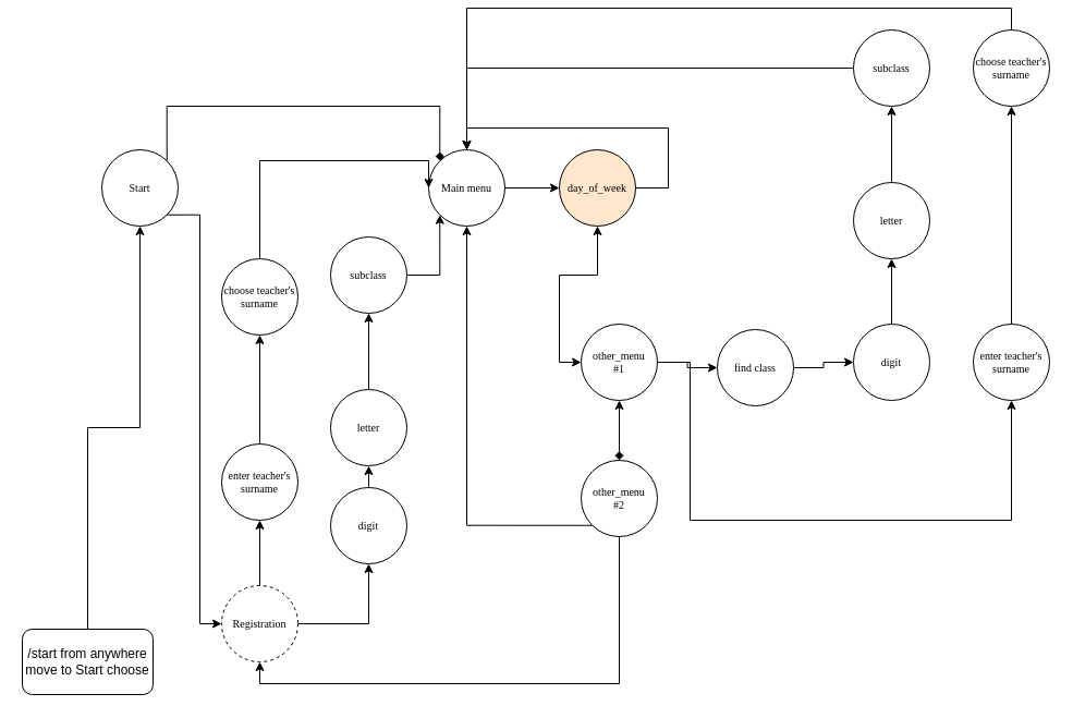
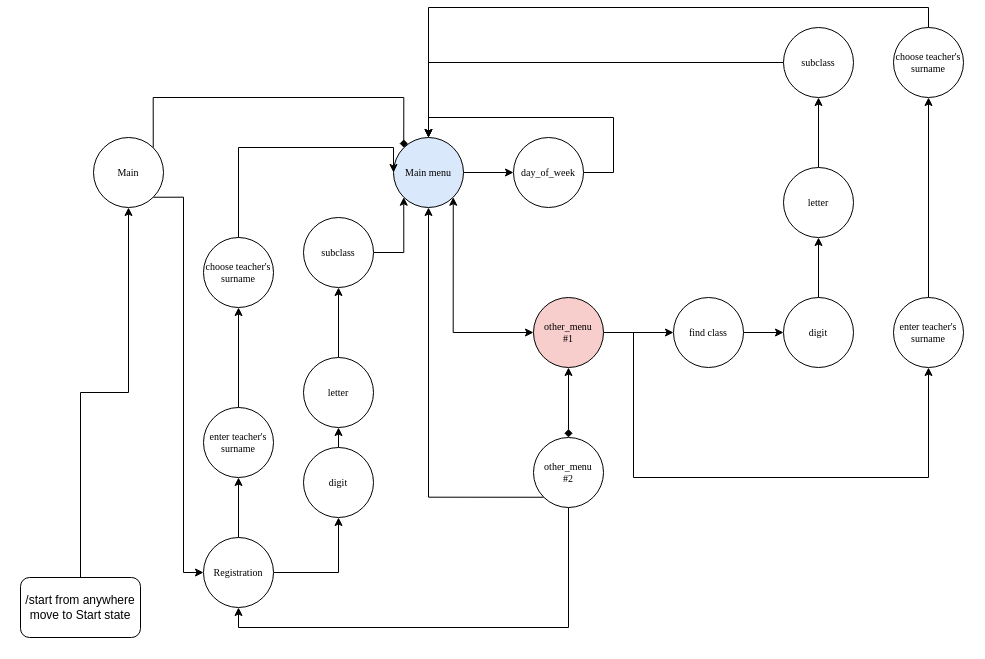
- <mxCell id="4" value="&lt;div style=&quot;font-size: 10px;&quot;&gt;Start&lt;/div&gt;" style="ellipse;whiteSpace=wrap;html=1;aspect=fixed;fontFamily=Verdana;fontSize=10;" parent="1" vertex="1"><mxGeometry x="93" y="130" width="70" height="70" as="geometry" /></mxCell>
+ <mxCell id="4" value="&lt;div style=&quot;font-size: 10px;&quot;&gt;Main&lt;/div&gt;" style="ellipse;whiteSpace=wrap;html=1;aspect=fixed;fontFamily=Verdana;fontSize=10;" parent="1" vertex="1"><mxGeometry x="93" y="130" width="70" height="70" as="geometry" /></mxCell>
- <mxCell id="9" value="&lt;div style=&quot;font-size: 10px;&quot;&gt;Main menu&lt;/div&gt;" style="ellipse;whiteSpace=wrap;html=1;aspect=fixed;fontFamily=Verdana;fontSize=10;" parent="1" vertex="1"><mxGeometry x="393" y="130" width="70" height="70" as="geometry" /></mxCell>
+ <mxCell id="9" value="&lt;div style=&quot;font-size: 10px;&quot;&gt;Main menu&lt;/div&gt;" style="ellipse;whiteSpace=wrap;html=1;aspect=fixed;fontFamily=Verdana;fontSize=10;fillColor=#dae8fc;" parent="1" vertex="1"><mxGeometry x="393" y="130" width="70" height="70" as="geometry" /></mxCell>
- <mxCell id="11" value="&lt;div&gt;day_of_week&lt;/div&gt;" style="ellipse;whiteSpace=wrap;html=1;aspect=fixed;fontFamily=Verdana;fontSize=10;fillColor=#ffe6cc;" parent="1" vertex="1"><mxGeometry x="513" y="130" width="70" height="70" as="geometry" /></mxCell>
+ <mxCell id="11" value="&lt;div&gt;day_of_week&lt;/div&gt;" style="ellipse;whiteSpace=wrap;html=1;aspect=fixed;fontFamily=Verdana;fontSize=10;" parent="1" vertex="1"><mxGeometry x="513" y="130" width="70" height="70" as="geometry" /></mxCell>
- <mxCell id="13" style="edgeStyle=orthogonalEdgeStyle;rounded=0;jumpStyle=none;jumpSize=6;orthogonalLoop=1;jettySize=auto;html=1;exitX=0;exitY=0.5;exitDx=0;exitDy=0;fontFamily=Verdana;fontSize=10;startArrow=classic;startFill=1;sourcePerimeterSpacing=0;targetPerimeterSpacing=0;" parent="1" source="15" target="11" edge="1"><mxGeometry relative="1" as="geometry" /></mxCell>
+ <mxCell id="13" style="edgeStyle=orthogonalEdgeStyle;rounded=0;jumpStyle=none;jumpSize=6;orthogonalLoop=1;jettySize=auto;html=1;exitX=0;exitY=0.5;exitDx=0;exitDy=0;entryX=1;entryY=1;entryDx=0;entryDy=0;fontFamily=Verdana;fontSize=10;startArrow=classic;startFill=1;sourcePerimeterSpacing=0;targetPerimeterSpacing=0;" parent="1" source="15" target="9" edge="1"><mxGeometry relative="1" as="geometry" /></mxCell>
- <mxCell id="15" value="&lt;div&gt;other_menu&lt;/div&gt;&lt;div&gt;#1&lt;br&gt;&lt;/div&gt;" style="ellipse;whiteSpace=wrap;html=1;aspect=fixed;fontFamily=Verdana;fontSize=10;" parent="1" vertex="1"><mxGeometry x="533" y="290" width="70" height="70" as="geometry" /></mxCell>
+ <mxCell id="15" value="&lt;div&gt;other_menu&lt;/div&gt;&lt;div&gt;#1&lt;br&gt;&lt;/div&gt;" style="ellipse;whiteSpace=wrap;html=1;aspect=fixed;fontFamily=Verdana;fontSize=10;fillColor=#f8cecc;" parent="1" vertex="1"><mxGeometry x="533" y="290" width="70" height="70" as="geometry" /></mxCell>
- <mxCell id="20" value="&lt;div&gt;find class&lt;/div&gt;" style="ellipse;whiteSpace=wrap;html=1;aspect=fixed;fontFamily=Verdana;fontSize=10;" parent="1" vertex="1"><mxGeometry x="658" y="295" width="70" height="70" as="geometry" /></mxCell>
+ <mxCell id="20" value="&lt;div&gt;find class&lt;/div&gt;" style="ellipse;whiteSpace=wrap;html=1;aspect=fixed;fontFamily=Verdana;fontSize=10;" parent="1" vertex="1"><mxGeometry x="673" y="290" width="70" height="70" as="geometry" /></mxCell>
- <mxCell id="18" value="&lt;div&gt;other_menu&lt;/div&gt;&lt;div&gt;#2&lt;br&gt;&lt;/div&gt;" style="ellipse;whiteSpace=wrap;html=1;aspect=fixed;fontFamily=Verdana;fontSize=10;" parent="1" vertex="1"><mxGeometry x="533" y="415" width="70" height="70" as="geometry" /></mxCell>
+ <mxCell id="18" value="&lt;div&gt;other_menu&lt;/div&gt;&lt;div&gt;#2&lt;br&gt;&lt;/div&gt;" style="ellipse;whiteSpace=wrap;html=1;aspect=fixed;fontFamily=Verdana;fontSize=10;" parent="1" vertex="1"><mxGeometry x="533" y="430" width="70" height="70" as="geometry" /></mxCell>
- <mxCell id="7" value="&lt;div style=&quot;font-size: 10px;&quot;&gt;Registration&lt;/div&gt;" style="ellipse;whiteSpace=wrap;html=1;aspect=fixed;fontFamily=Verdana;fontSize=10;dashed=1;" parent="1" vertex="1"><mxGeometry x="203" y="530" width="70" height="70" as="geometry" /></mxCell>
+ <mxCell id="7" value="&lt;div style=&quot;font-size: 10px;&quot;&gt;Registration&lt;/div&gt;" style="ellipse;whiteSpace=wrap;html=1;aspect=fixed;fontFamily=Verdana;fontSize=10;" parent="1" vertex="1"><mxGeometry x="203" y="530" width="70" height="70" as="geometry" /></mxCell>
- <mxCell id="23" value="/start from anywhere move to Start choose" style="rounded=1;whiteSpace=wrap;html=1;" parent="1" vertex="1"><mxGeometry x="20" y="570" width="120" height="60" as="geometry" /></mxCell>
+ <mxCell id="23" value="/start from anywhere move to Start state" style="rounded=1;whiteSpace=wrap;html=1;" parent="1" vertex="1"><mxGeometry x="20" y="570" width="120" height="60" as="geometry" /></mxCell>
